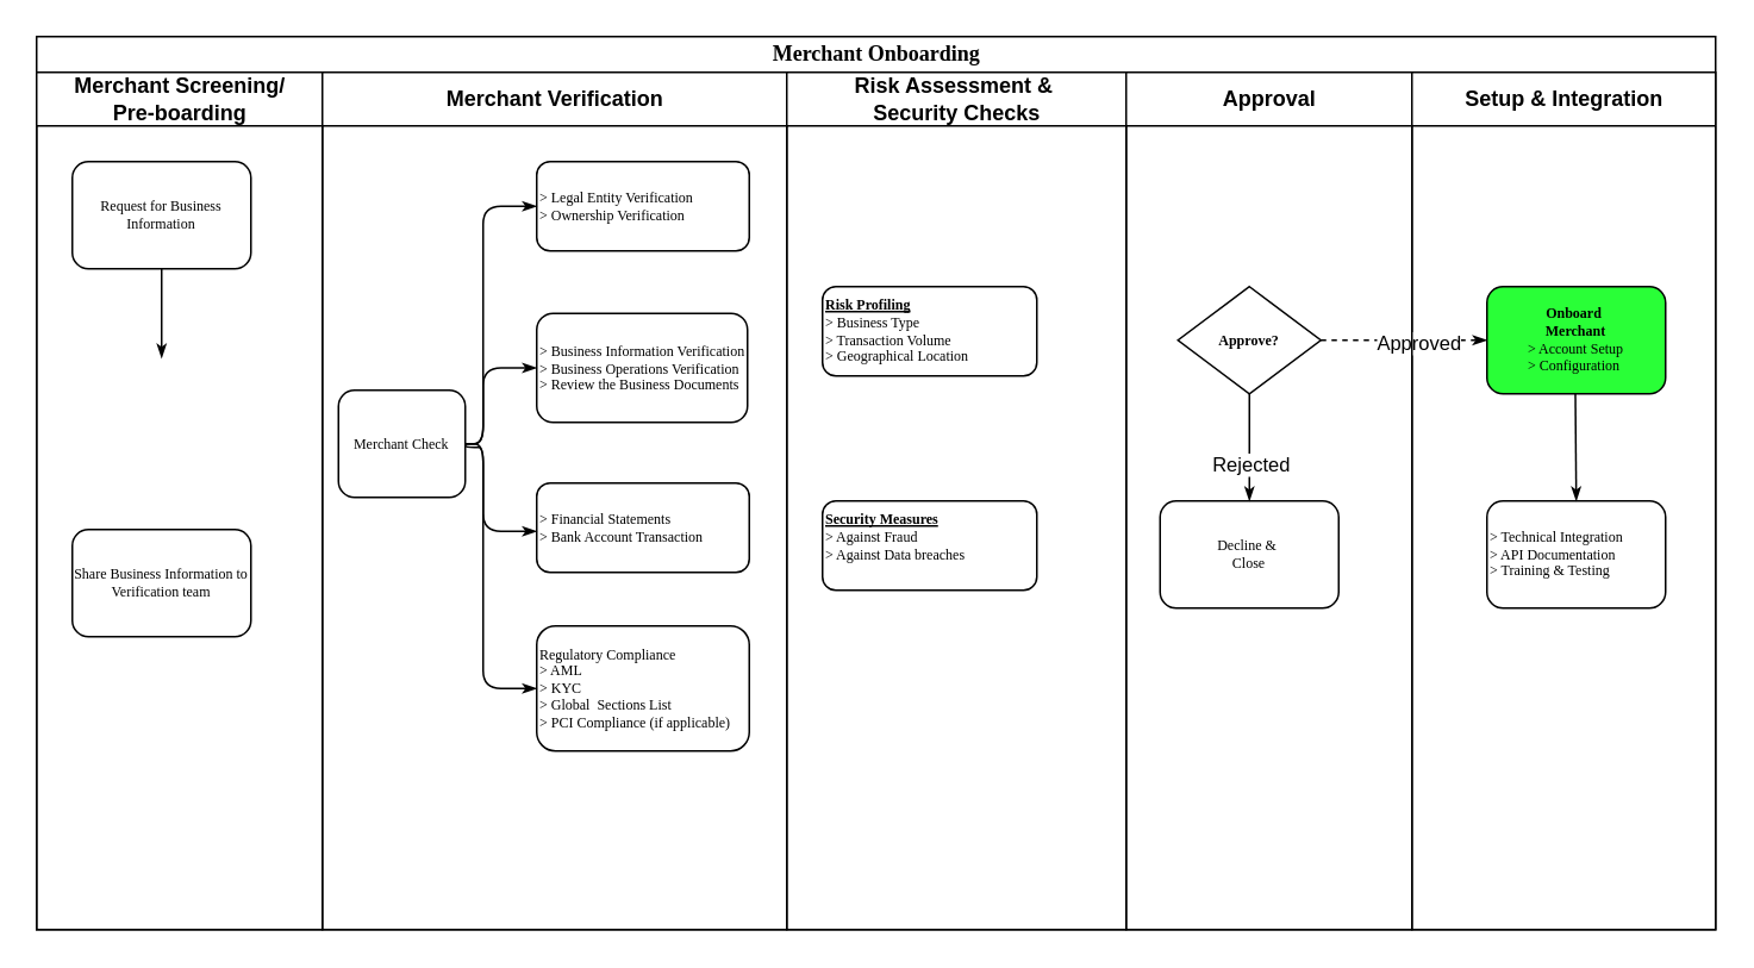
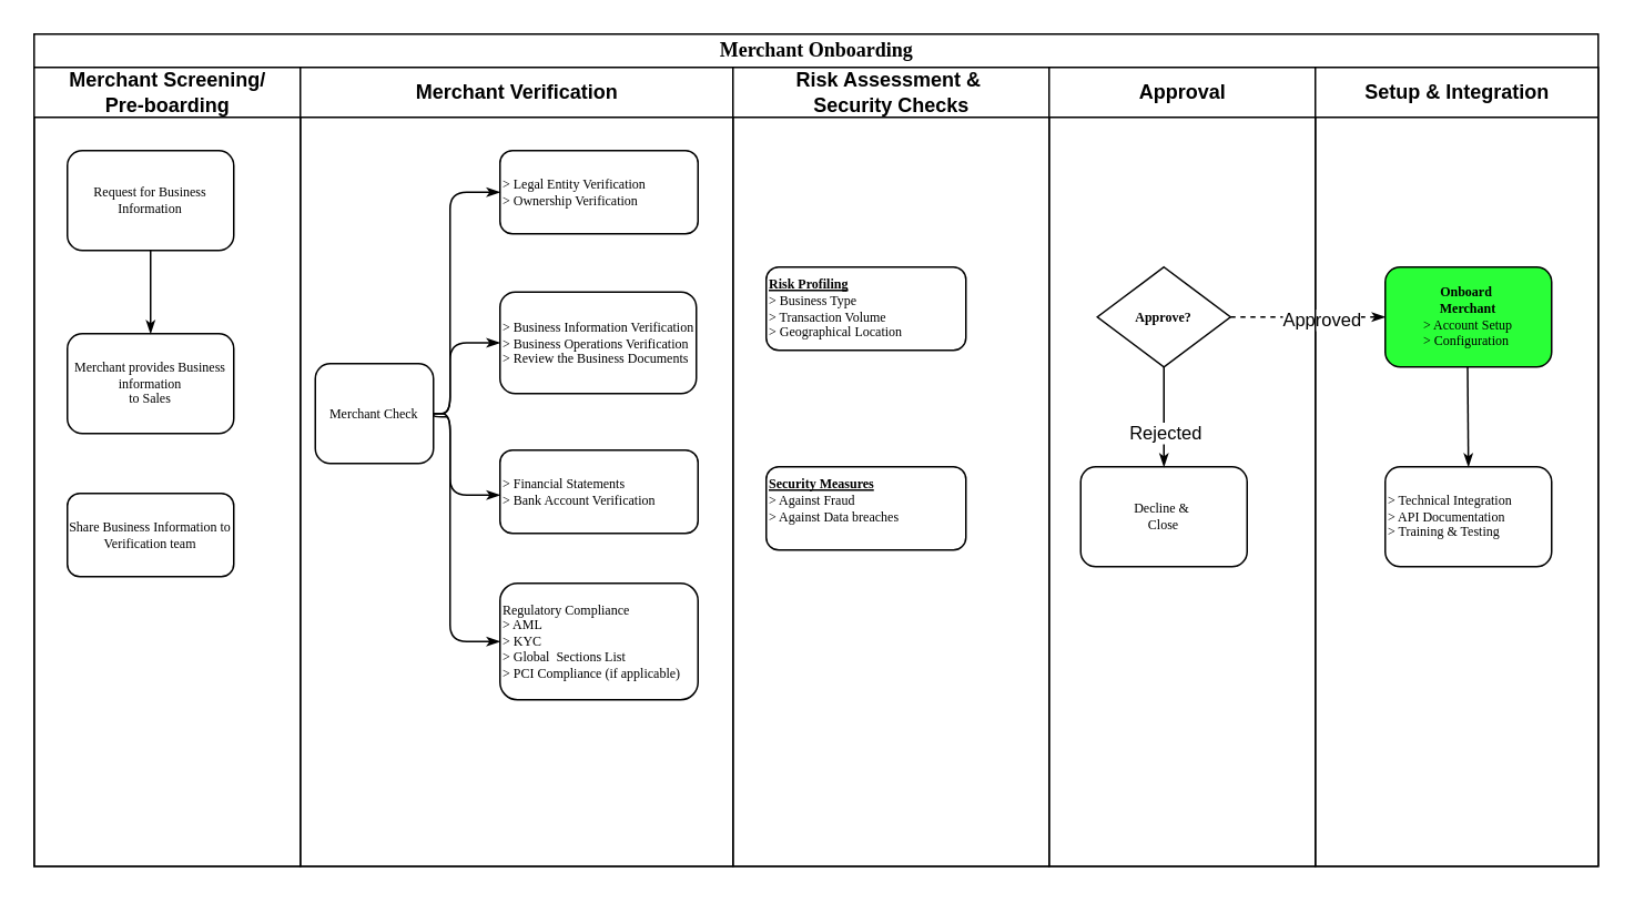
+ <mxCell id="4" value="&lt;div&gt;&lt;span style=&quot;background-color: initial;&quot;&gt;Merchant provides Business information&lt;/span&gt;&lt;/div&gt;&lt;div&gt;&lt;span style=&quot;background-color: initial;&quot;&gt;to Sales&lt;/span&gt;&lt;/div&gt;" style="rounded=1;whiteSpace=wrap;html=1;shadow=0;labelBackgroundColor=none;strokeWidth=1;fontFamily=Verdana;fontSize=8;align=center;" parent="3" vertex="1"><mxGeometry x="20" y="160" width="100" height="60" as="geometry" /></mxCell>
- <mxCell id="11" value="&amp;gt; Financial Statements&lt;div&gt;&amp;gt; Bank Account Transaction&lt;/div&gt;" style="rounded=1;whiteSpace=wrap;html=1;shadow=0;labelBackgroundColor=none;strokeWidth=1;fontFamily=Verdana;fontSize=8;align=left;" vertex="1" parent="8"><mxGeometry x="120" y="230" width="119" height="50" as="geometry" /></mxCell>
+ <mxCell id="11" value="&amp;gt; Financial Statements&lt;div&gt;&amp;gt; Bank Account Verification&lt;/div&gt;" style="rounded=1;whiteSpace=wrap;html=1;shadow=0;labelBackgroundColor=none;strokeWidth=1;fontFamily=Verdana;fontSize=8;align=left;" vertex="1" parent="8"><mxGeometry x="120" y="230" width="119" height="50" as="geometry" /></mxCell>
- <mxCell id="5" value="Share Business Information to Verification team" style="rounded=1;whiteSpace=wrap;html=1;shadow=0;labelBackgroundColor=none;strokeWidth=1;fontFamily=Verdana;fontSize=8;align=center;" parent="3" vertex="1"><mxGeometry x="20" y="256" width="100" height="60" as="geometry" /></mxCell>
+ <mxCell id="5" value="Share Business Information to Verification team" style="rounded=1;whiteSpace=wrap;html=1;shadow=0;labelBackgroundColor=none;strokeWidth=1;fontFamily=Verdana;fontSize=8;align=center;" parent="3" vertex="1"><mxGeometry x="20" y="256" width="100" height="50" as="geometry" /></mxCell>
